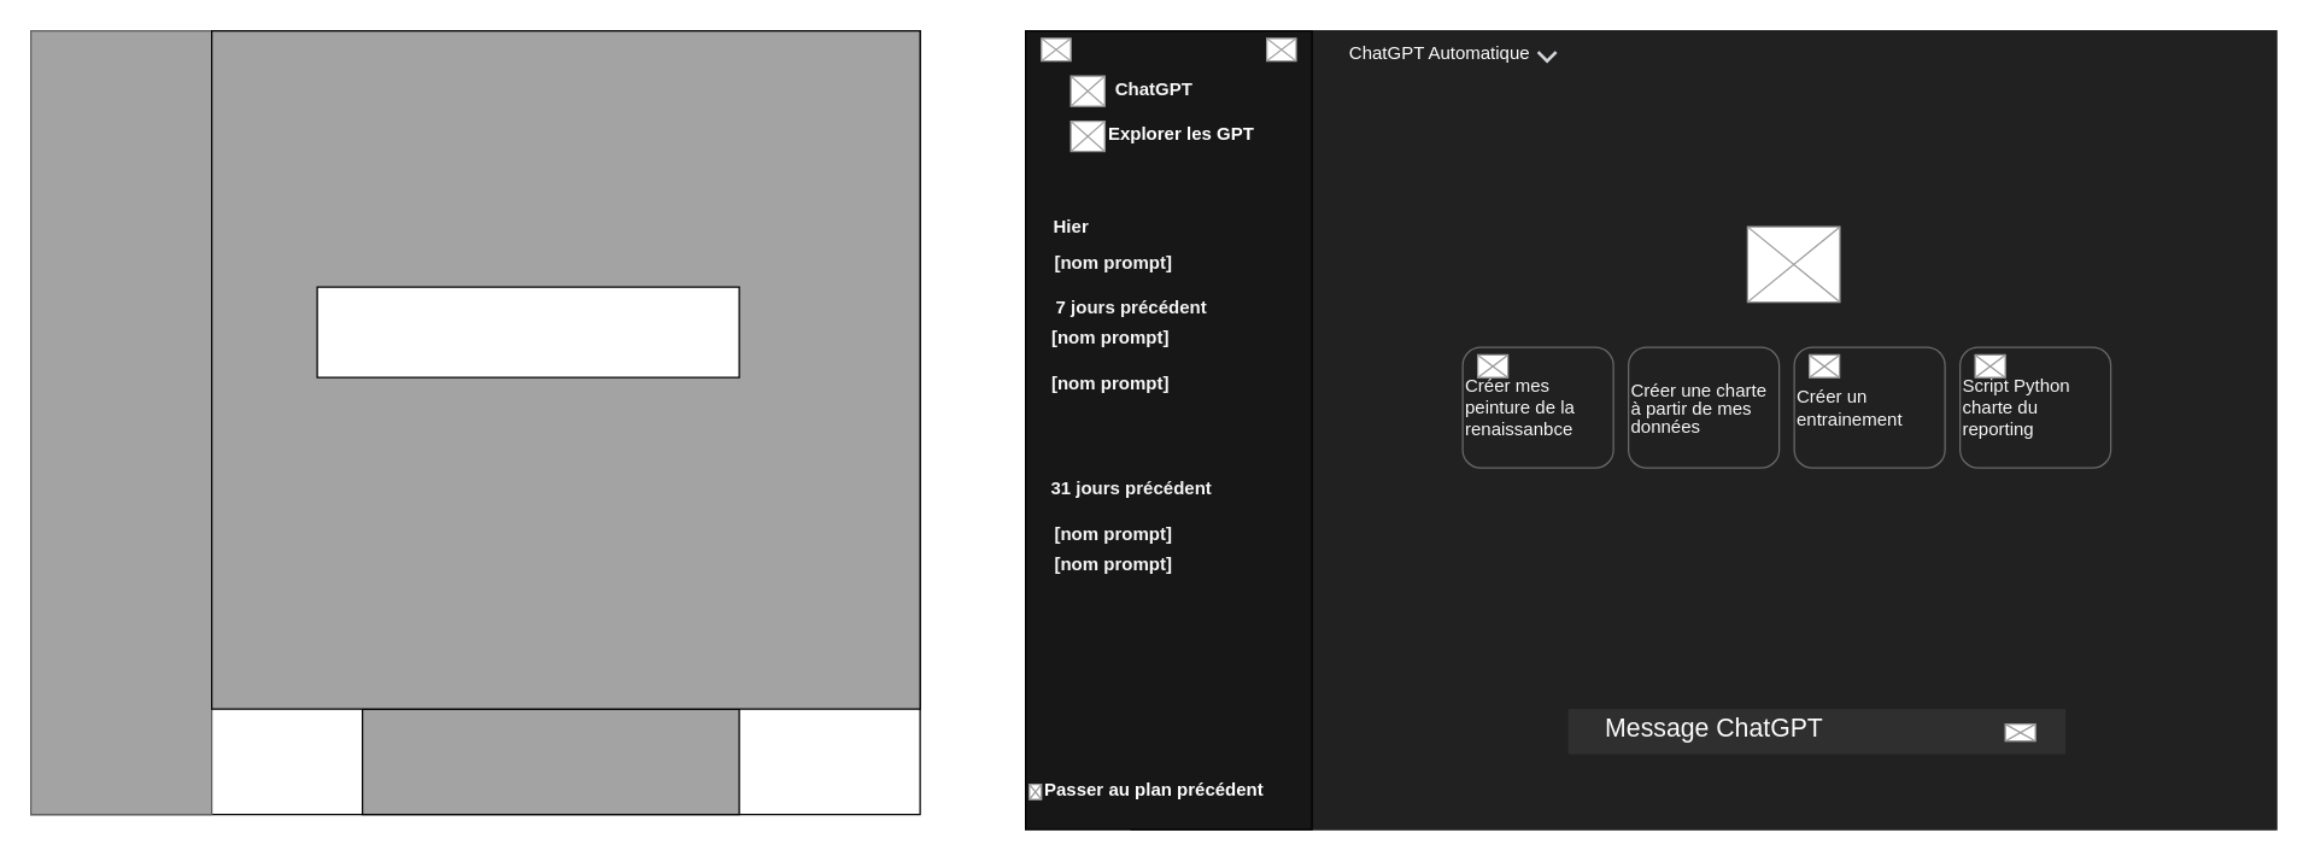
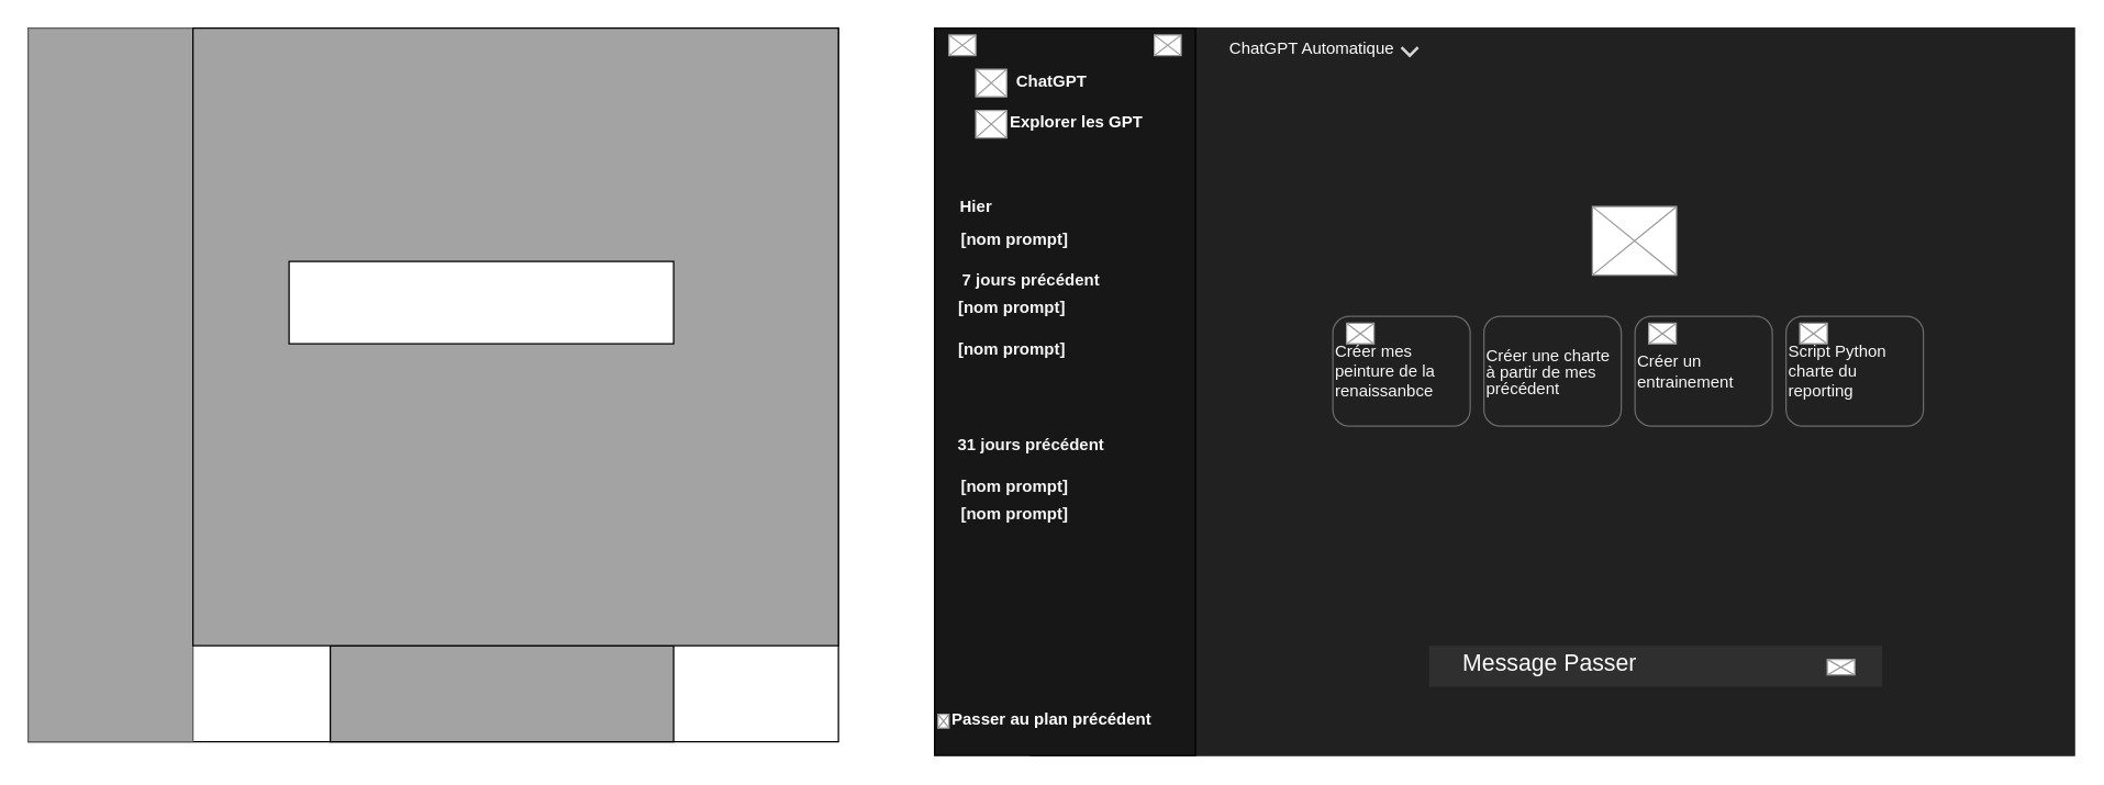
- <mxCell id="29" value="&lt;p style=&quot;line-height: 120%;&quot;&gt;&lt;/p&gt;&lt;div style=&quot;line-height: 100%;&quot; align=&quot;left&quot;&gt;&lt;font color=&quot;#f7f7f7&quot;&gt;Créer une charte à partir de mes données&lt;br&gt;&lt;/font&gt;&lt;/div&gt;&lt;p&gt;&lt;/p&gt;" style="rounded=1;whiteSpace=wrap;html=1;fillColor=#212121;align=left;strokeColor=#696969;" vertex="1" parent="1"><mxGeometry x="1080" y="230" width="100" height="80" as="geometry" /></mxCell>
+ <mxCell id="29" value="&lt;p style=&quot;line-height: 120%;&quot;&gt;&lt;/p&gt;&lt;div style=&quot;line-height: 100%;&quot; align=&quot;left&quot;&gt;&lt;font color=&quot;#f7f7f7&quot;&gt;Créer une charte à partir de mes précédent&lt;br&gt;&lt;/font&gt;&lt;/div&gt;&lt;p&gt;&lt;/p&gt;" style="rounded=1;whiteSpace=wrap;html=1;fillColor=#212121;align=left;strokeColor=#696969;" vertex="1" parent="1"><mxGeometry x="1080" y="230" width="100" height="80" as="geometry" /></mxCell>
- <mxCell id="17" value="&lt;font color=&quot;#fcfcfc&quot;&gt;&amp;nbsp;&amp;nbsp;&amp;nbsp; Message ChatGPT&lt;br&gt;&lt;/font&gt;" style="strokeWidth=1;shadow=0;dashed=0;align=center;html=1;shape=mxgraph.mockup.text.textBox;align=left;fontSize=17;spacingLeft=4;spacingTop=-3;whiteSpace=wrap;mainText=;fillColor=#2F2F2F;strokeColor=none;" vertex="1" parent="1"><mxGeometry x="1040" y="470" width="330" height="30" as="geometry" /></mxCell>
+ <mxCell id="17" value="&lt;font color=&quot;#fcfcfc&quot;&gt;&amp;nbsp;&amp;nbsp;&amp;nbsp; Message Passer&lt;br&gt;&lt;/font&gt;" style="strokeWidth=1;shadow=0;dashed=0;align=center;html=1;shape=mxgraph.mockup.text.textBox;align=left;fontSize=17;spacingLeft=4;spacingTop=-3;whiteSpace=wrap;mainText=;fillColor=#2F2F2F;strokeColor=none;" vertex="1" parent="1"><mxGeometry x="1040" y="470" width="330" height="30" as="geometry" /></mxCell>
